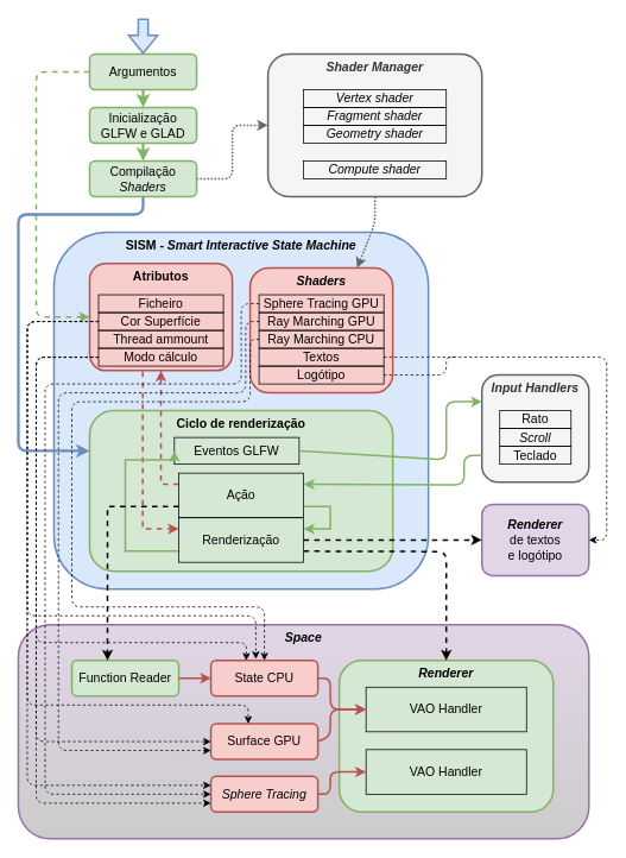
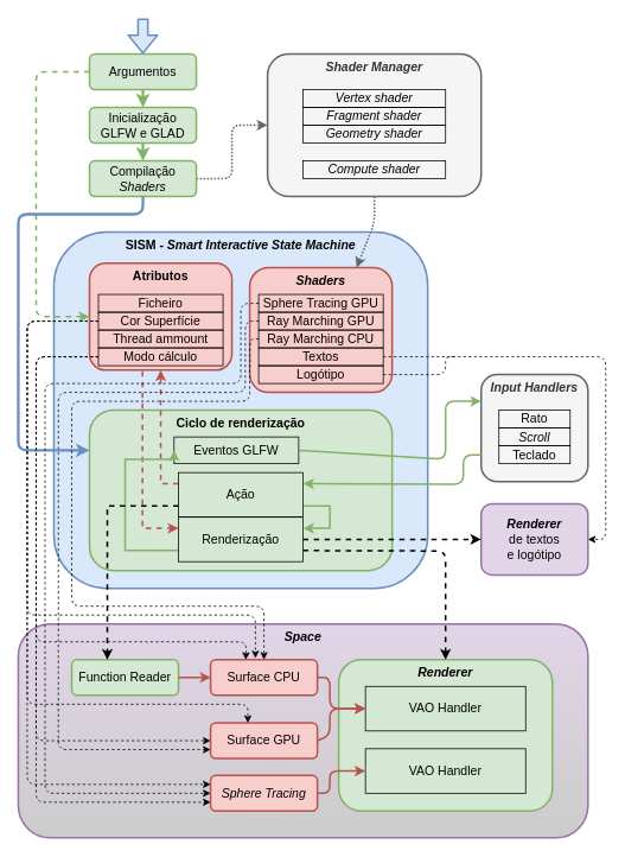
- <mxCell id="41" value="State CPU" style="rounded=1;whiteSpace=wrap;html=1;fontFamily=Helvetica;fontSize=14;strokeColor=#b85450;strokeWidth=2;verticalAlign=middle;fillColor=#f8cecc;" parent="1" vertex="1"><mxGeometry x="236" y="740" width="120" height="40" as="geometry" /></mxCell>
+ <mxCell id="41" value="Surface CPU" style="rounded=1;whiteSpace=wrap;html=1;fontFamily=Helvetica;fontSize=14;strokeColor=#b85450;strokeWidth=2;verticalAlign=middle;fillColor=#f8cecc;" parent="1" vertex="1"><mxGeometry x="236" y="740" width="120" height="40" as="geometry" /></mxCell>
